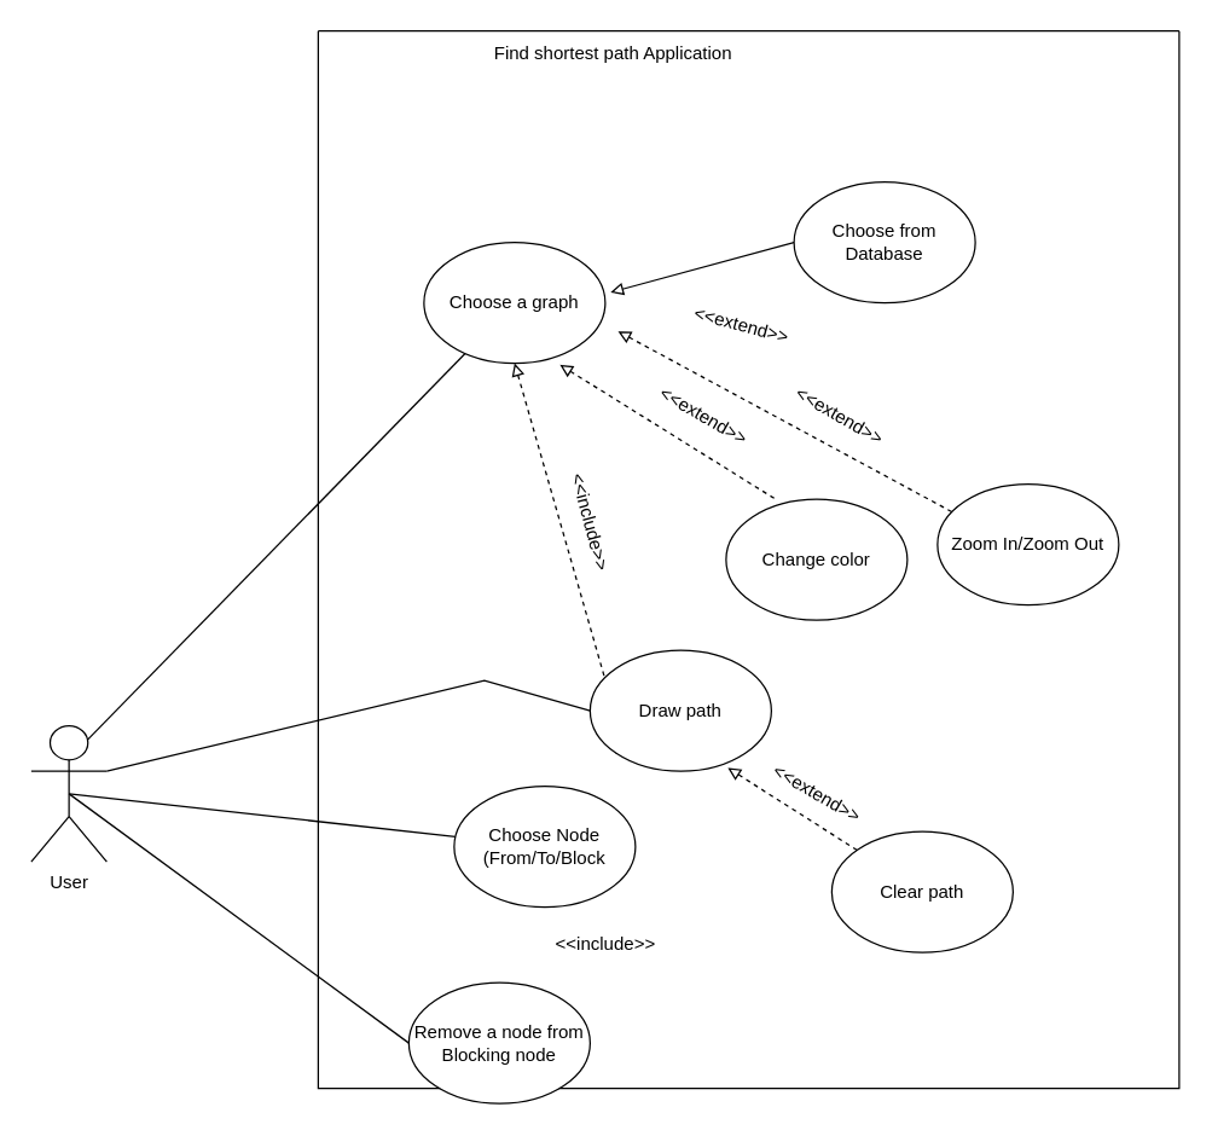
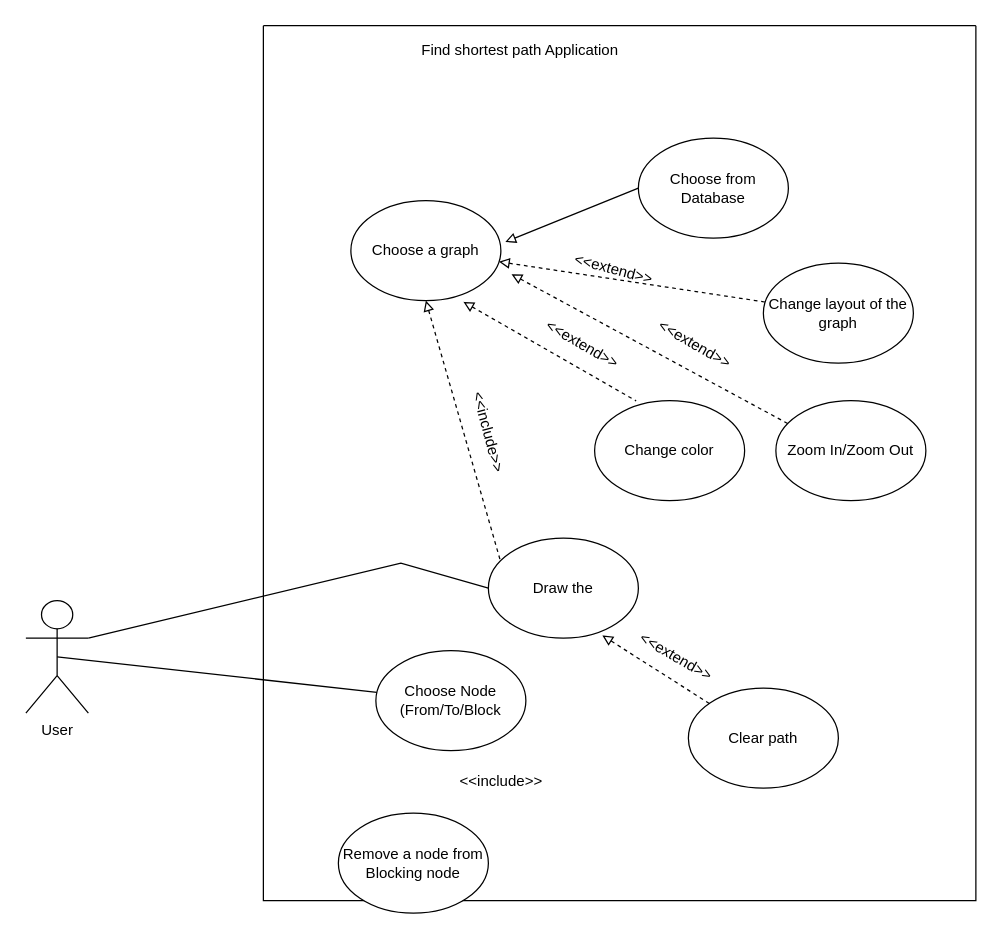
- <mxCell id="3" value="Find shortest path Application" style="text;html=1;align=center;verticalAlign=middle;resizable=0;points=[];autosize=1;strokeColor=none;fillColor=none;" parent="2" vertex="1"><mxGeometry x="105" width="180" height="30" as="geometry" /></mxCell>
+ <mxCell id="3" value="Find shortest path Application" style="text;html=1;align=center;verticalAlign=middle;resizable=0;points=[];autosize=1;strokeColor=none;fillColor=none;" parent="2" vertex="1"><mxGeometry x="115" y="5" width="180" height="30" as="geometry" /></mxCell>
- <mxCell id="8" value="Choose from Database" style="ellipse;whiteSpace=wrap;html=1;" parent="2" vertex="1"><mxGeometry x="315" y="100" width="120" height="80" as="geometry" /></mxCell>
+ <mxCell id="8" value="Choose from Database" style="ellipse;whiteSpace=wrap;html=1;" parent="2" vertex="1"><mxGeometry x="300" y="90" width="120" height="80" as="geometry" /></mxCell>
+ <mxCell id="4" style="edgeStyle=none;rounded=0;orthogonalLoop=1;jettySize=auto;html=1;endArrow=none;endFill=0;dashed=1;startArrow=block;startFill=0;" parent="2" source="6" target="12" edge="1"><mxGeometry relative="1" as="geometry" /></mxCell>
+ <mxCell id="12" value="Change layout of the graph" style="ellipse;whiteSpace=wrap;html=1;" parent="2" vertex="1"><mxGeometry x="400" y="190" width="120" height="80" as="geometry" /></mxCell>
- <mxCell id="24" style="edgeStyle=none;rounded=0;orthogonalLoop=1;jettySize=auto;html=1;exitX=0.75;exitY=0.1;exitDx=0;exitDy=0;exitPerimeter=0;endArrow=none;endFill=0;" parent="1" source="28" target="6" edge="1"><mxGeometry relative="1" as="geometry" /></mxCell>
- <mxCell id="19" value="Change color" style="ellipse;whiteSpace=wrap;html=1;" vertex="1" parent="2"><mxGeometry x="270" y="310" width="120" height="80" as="geometry" /></mxCell>
+ <mxCell id="19" value="Change color" style="ellipse;whiteSpace=wrap;html=1;" vertex="1" parent="2"><mxGeometry x="265" y="300" width="120" height="80" as="geometry" /></mxCell>
- <mxCell id="14" value="Draw path" style="ellipse;whiteSpace=wrap;html=1;" parent="2" vertex="1"><mxGeometry x="180" y="410" width="120" height="80" as="geometry" /></mxCell>
+ <mxCell id="14" value="Draw the" style="ellipse;whiteSpace=wrap;html=1;" parent="2" vertex="1"><mxGeometry x="180" y="410" width="120" height="80" as="geometry" /></mxCell>
- <mxCell id="26" style="edgeStyle=none;rounded=0;orthogonalLoop=1;jettySize=auto;html=1;exitX=0.5;exitY=0.5;exitDx=0;exitDy=0;exitPerimeter=0;endArrow=none;endFill=0;entryX=0;entryY=0.5;entryDx=0;entryDy=0;" parent="1" source="28" target="10" edge="1"><mxGeometry relative="1" as="geometry" /></mxCell>
